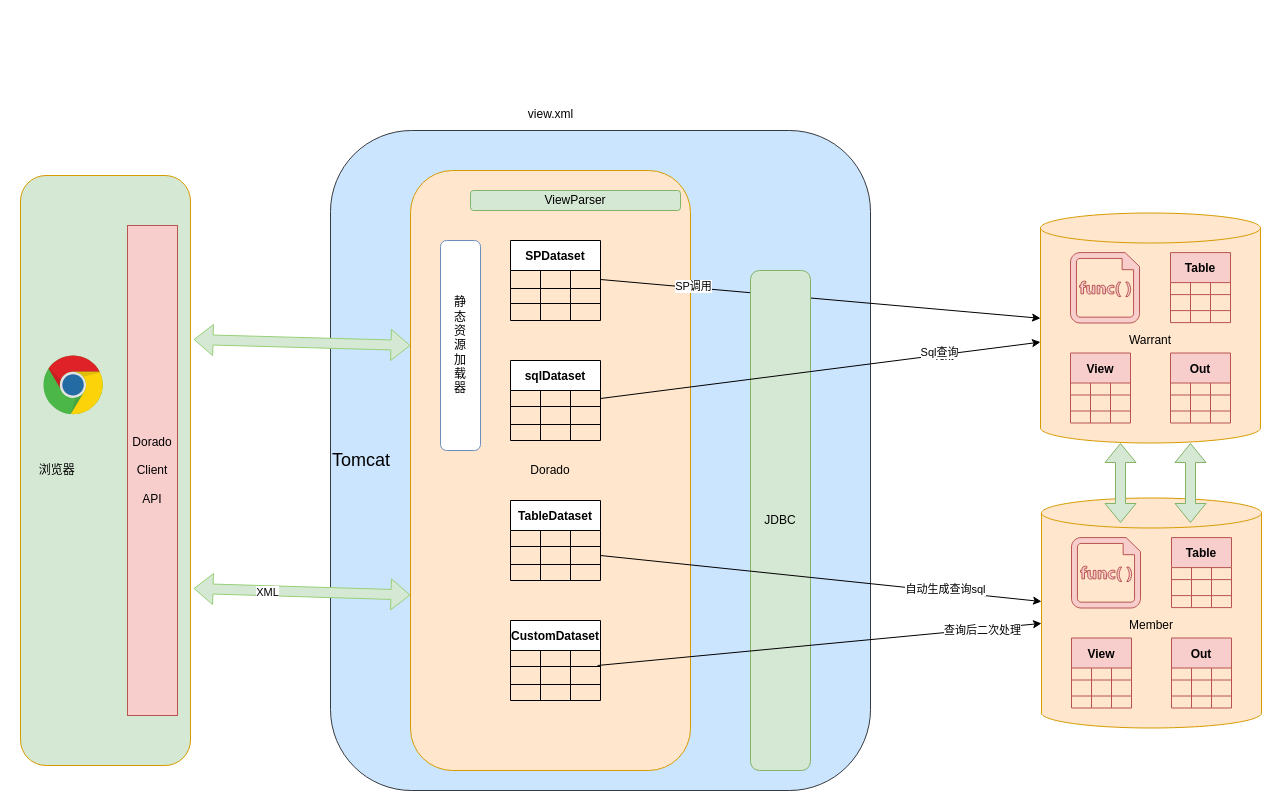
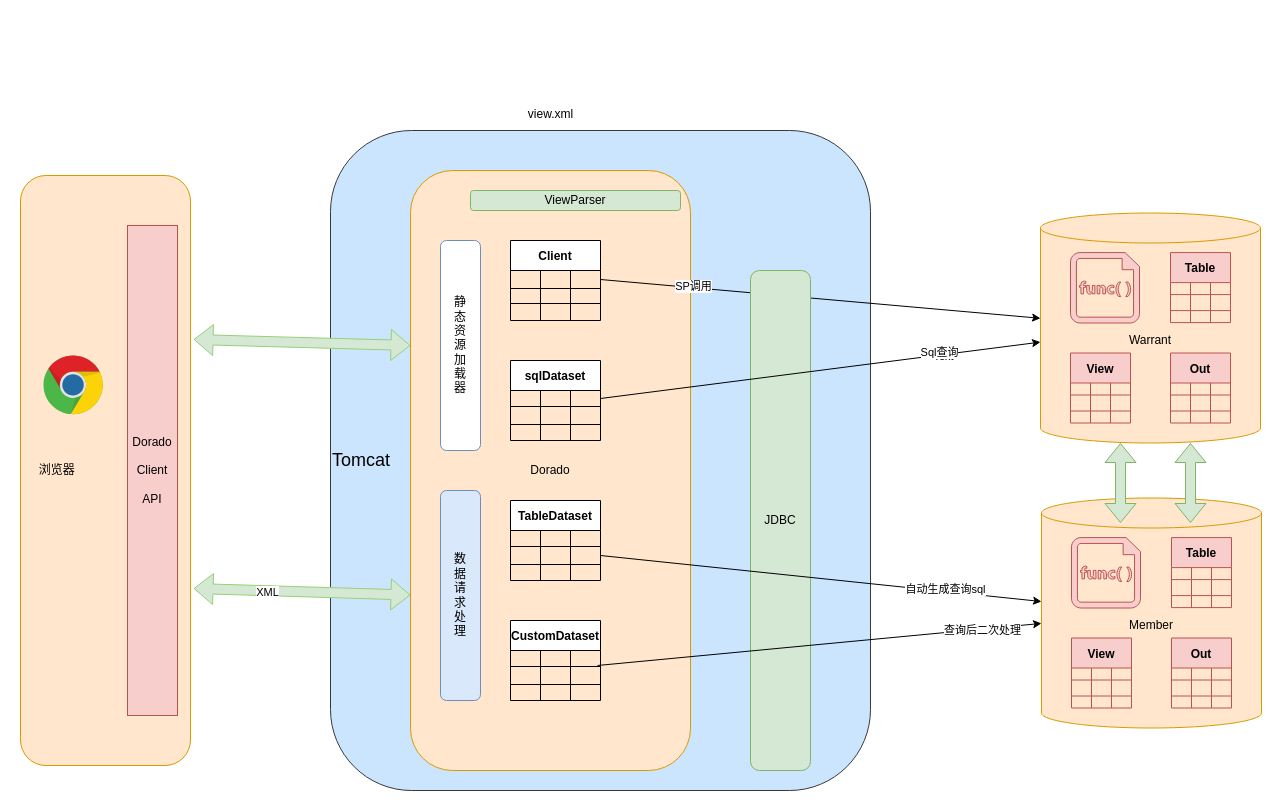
- <mxCell id="89" value="SPDataset" style="shape=table;startSize=30;container=1;collapsible=0;childLayout=tableLayout;fontStyle=1;align=center;" parent="1" vertex="1"><mxGeometry x="510" y="240" width="90" height="80" as="geometry" /></mxCell>
+ <mxCell id="89" value="Client" style="shape=table;startSize=30;container=1;collapsible=0;childLayout=tableLayout;fontStyle=1;align=center;" parent="1" vertex="1"><mxGeometry x="510" y="240" width="90" height="80" as="geometry" /></mxCell>
- <mxCell id="147" value="&amp;nbsp; &amp;nbsp; &amp;nbsp;浏览器" style="rounded=1;whiteSpace=wrap;html=1;align=left;fillColor=#d5e8d4;strokeColor=#d79b00;" parent="1" vertex="1"><mxGeometry x="20" y="175" width="170" height="590" as="geometry" /></mxCell>
+ <mxCell id="147" value="&amp;nbsp; &amp;nbsp; &amp;nbsp;浏览器" style="rounded=1;whiteSpace=wrap;html=1;align=left;fillColor=#ffe6cc;strokeColor=#d79b00;" parent="1" vertex="1"><mxGeometry x="20" y="175" width="170" height="590" as="geometry" /></mxCell>
+ <mxCell id="152" value="数&lt;br&gt;据&lt;br&gt;请&lt;br&gt;求&lt;br&gt;处&lt;br&gt;理" style="rounded=1;whiteSpace=wrap;html=1;fillColor=#dae8fc;strokeColor=#6c8ebf;" parent="1" vertex="1"><mxGeometry x="440" y="490" width="40" height="210" as="geometry" /></mxCell>
